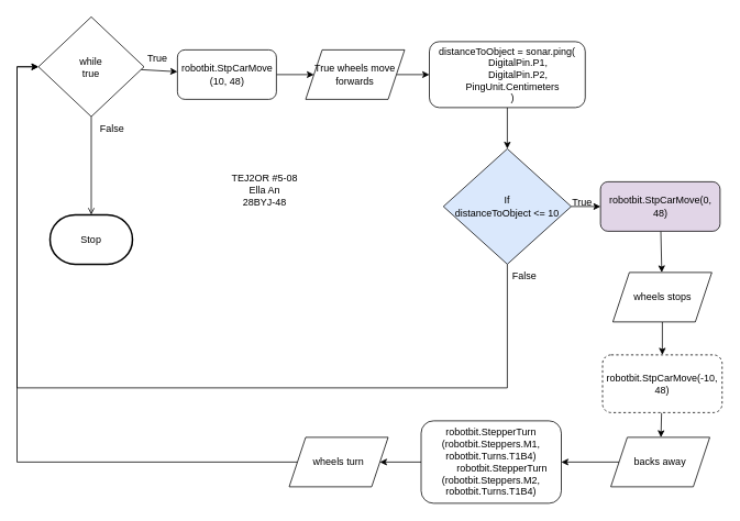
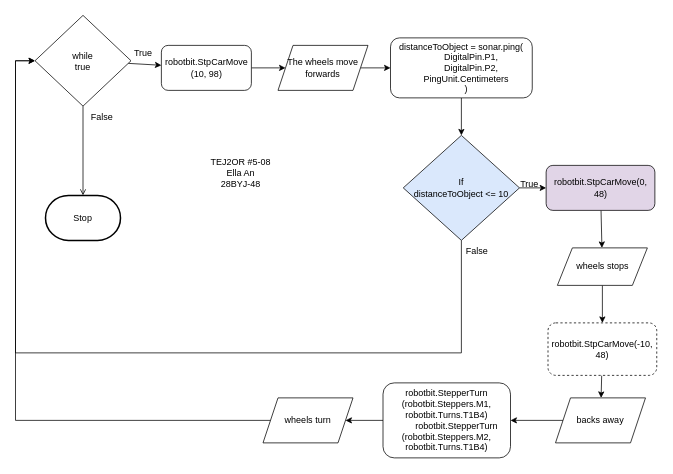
- <mxCell id="4" value="robotbit.StpCarMove&lt;br&gt;(10, 48)" style="rounded=1;whiteSpace=wrap;html=1;" vertex="1" parent="1"><mxGeometry x="214.5" y="60" width="120" height="60" as="geometry" /></mxCell>
+ <mxCell id="4" value="robotbit.StpCarMove&lt;br&gt;(10, 98)" style="rounded=1;whiteSpace=wrap;html=1;" vertex="1" parent="1"><mxGeometry x="214.5" y="60" width="120" height="60" as="geometry" /></mxCell>
- <mxCell id="8" value="True wheels move&lt;br&gt;forwards" style="shape=parallelogram;perimeter=parallelogramPerimeter;whiteSpace=wrap;html=1;fixedSize=1;" vertex="1" parent="1"><mxGeometry x="370" y="60" width="120" height="60" as="geometry" /></mxCell>
+ <mxCell id="8" value="The wheels move&lt;br&gt;forwards" style="shape=parallelogram;perimeter=parallelogramPerimeter;whiteSpace=wrap;html=1;fixedSize=1;" vertex="1" parent="1"><mxGeometry x="370" y="60" width="120" height="60" as="geometry" /></mxCell>
- <mxCell id="17" value="wheels stops" style="shape=parallelogram;perimeter=parallelogramPerimeter;whiteSpace=wrap;html=1;fixedSize=1;" vertex="1" parent="1"><mxGeometry x="742.5" y="330" width="120" height="60" as="geometry" /></mxCell>
+ <mxCell id="17" value="wheels stops" style="shape=parallelogram;perimeter=parallelogramPerimeter;whiteSpace=wrap;html=1;fixedSize=1;" vertex="1" parent="1"><mxGeometry x="742.5" y="330" width="120" height="50" as="geometry" /></mxCell>
